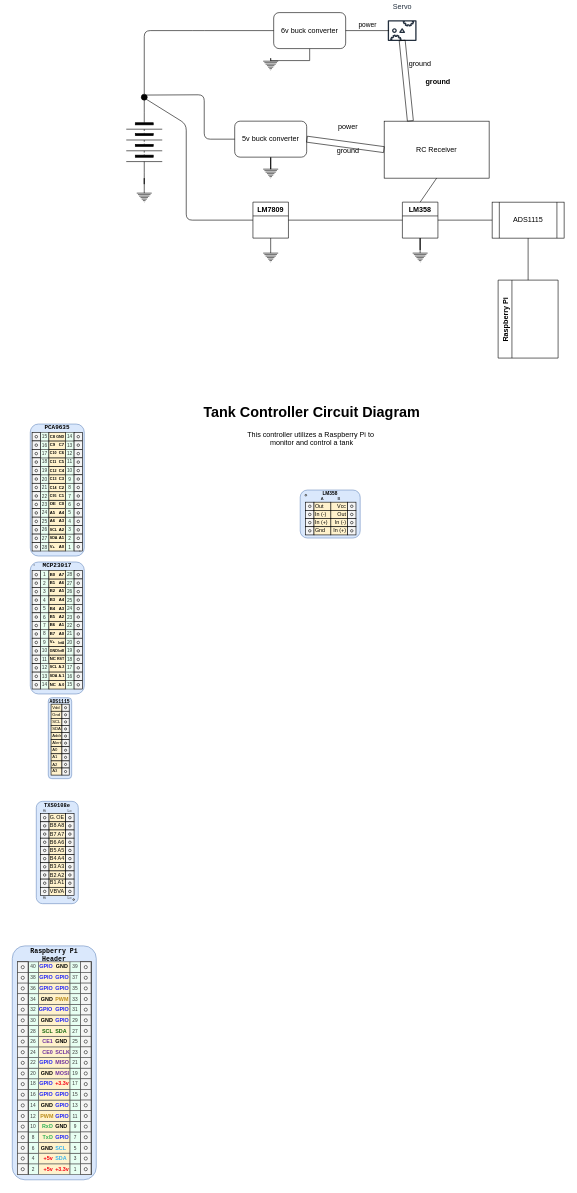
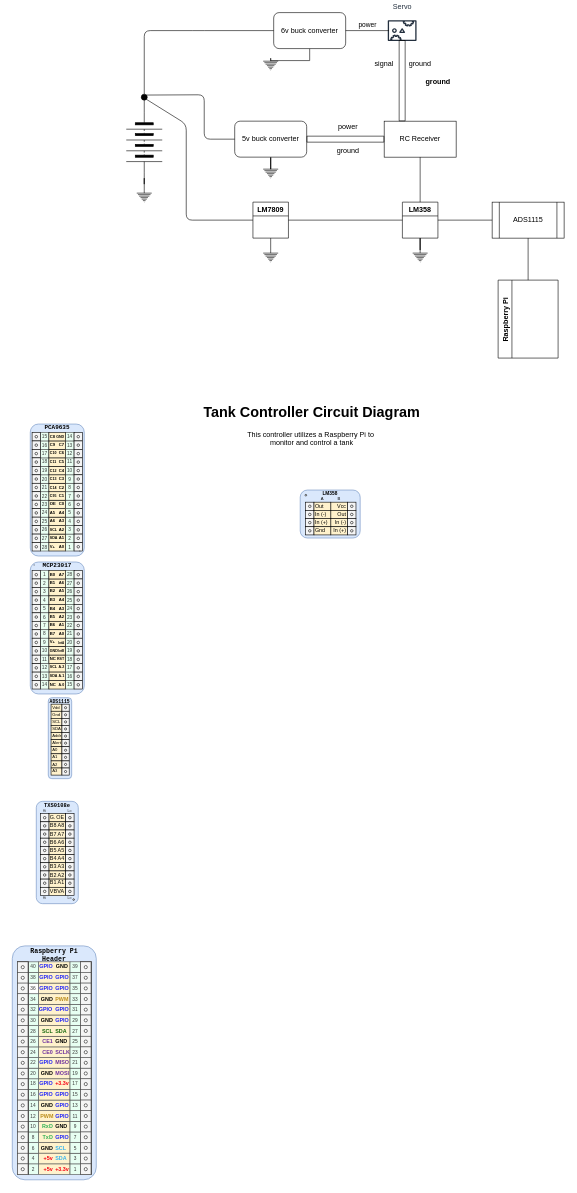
+ <mxCell id="614" value="signal" style="text;html=1;strokeColor=none;fillColor=none;align=center;verticalAlign=middle;whiteSpace=wrap;rounded=0;" parent="1" vertex="1"><mxGeometry x="620" y="96" width="40" height="20" as="geometry" /></mxCell>
- <mxCell id="608" value="RC Receiver" style="rounded=0;whiteSpace=wrap;html=1;" parent="1" vertex="1"><mxGeometry x="640" y="201" width="175" height="95" as="geometry" /></mxCell>
+ <mxCell id="608" value="RC Receiver" style="rounded=0;whiteSpace=wrap;html=1;" parent="1" vertex="1"><mxGeometry x="640" y="201" width="120" height="60" as="geometry" /></mxCell>
- <mxCell id="197" value="36" style="rounded=0;whiteSpace=wrap;html=1;fillColor=#E7FFF2;fontSize=8;align=center;fontColor=#333333;strokeColor=#4D4D4D;container=0;" parent="112" vertex="1"><mxGeometry x="26.19" y="62.085" width="17.5" height="17.727" as="geometry" /></mxCell>
+ <mxCell id="197" value="36" style="rounded=0;whiteSpace=wrap;html=1;fillColor=#ffffff;fontSize=8;align=center;fontColor=#333333;strokeColor=#4D4D4D;container=0;" parent="112" vertex="1"><mxGeometry x="26.19" y="62.085" width="17.5" height="17.727" as="geometry" /></mxCell>
